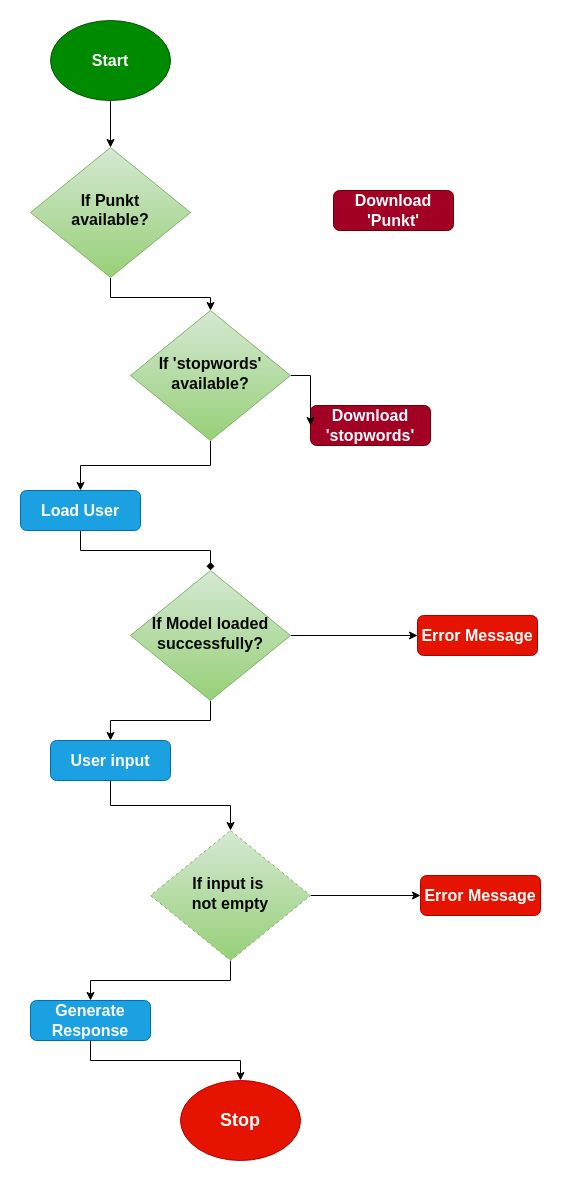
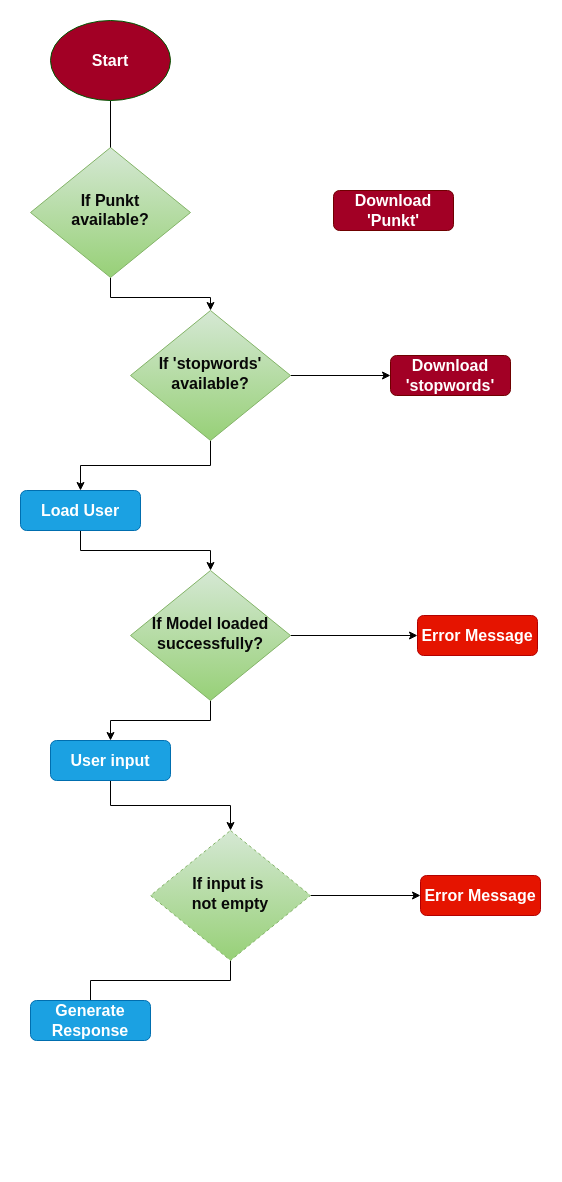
- <mxCell id="23" value="&lt;font style=&quot;font-size: 16px;&quot;&gt;&lt;span&gt;Start&lt;/span&gt;&lt;/font&gt;" style="ellipse;whiteSpace=wrap;html=1;fillColor=#008a00;strokeColor=#005700;fontColor=#ffffff;fontStyle=1" vertex="1" parent="1"><mxGeometry x="50" y="20" width="120" height="80" as="geometry" /></mxCell>
+ <mxCell id="23" value="&lt;font style=&quot;font-size: 16px;&quot;&gt;&lt;span&gt;Start&lt;/span&gt;&lt;/font&gt;" style="ellipse;whiteSpace=wrap;html=1;fillColor=#a20025;strokeColor=#005700;fontColor=#ffffff;fontStyle=1;" vertex="1" parent="1"><mxGeometry x="50" y="20" width="120" height="80" as="geometry" /></mxCell>
- <mxCell id="22" style="edgeStyle=orthogonalEdgeStyle;rounded=0;orthogonalLoop=1;jettySize=auto;html=1;exitX=0.5;exitY=1;exitDx=0;exitDy=0;entryX=0.5;entryY=0;entryDx=0;entryDy=0;strokeColor=#000000;fontStyle=1" edge="1" parent="1" source="23" target="3"><mxGeometry relative="1" as="geometry" /></mxCell>
+ <mxCell id="22" style="edgeStyle=orthogonalEdgeStyle;rounded=0;orthogonalLoop=1;jettySize=auto;html=1;exitX=0.5;exitY=1;exitDx=0;exitDy=0;entryX=0.5;entryY=0;entryDx=0;entryDy=0;strokeColor=#000000;fontStyle=1;endArrow=none;" edge="1" parent="1" source="23" target="3"><mxGeometry relative="1" as="geometry" /></mxCell>
- <mxCell id="7" value="&lt;span style=&quot;text-align: left;&quot;&gt;&lt;font style=&quot;font-size: 16px;&quot;&gt;Download 'stopwords'&lt;/font&gt;&lt;/span&gt;" style="rounded=1;whiteSpace=wrap;html=1;fontSize=12;glass=0;strokeWidth=1;shadow=0;fillColor=#a20025;strokeColor=#6F0000;fontColor=#ffffff;fontStyle=1" vertex="1" parent="1"><mxGeometry x="310" y="405" width="120" height="40" as="geometry" /></mxCell>
+ <mxCell id="7" value="&lt;span style=&quot;text-align: left;&quot;&gt;&lt;font style=&quot;font-size: 16px;&quot;&gt;Download 'stopwords'&lt;/font&gt;&lt;/span&gt;" style="rounded=1;whiteSpace=wrap;html=1;fontSize=12;glass=0;strokeWidth=1;shadow=0;fillColor=#a20025;strokeColor=#6F0000;fontColor=#ffffff;fontStyle=1" vertex="1" parent="1"><mxGeometry x="390" y="355" width="120" height="40" as="geometry" /></mxCell>
- <mxCell id="5" style="edgeStyle=orthogonalEdgeStyle;rounded=0;orthogonalLoop=1;jettySize=auto;html=1;exitX=0.5;exitY=1;exitDx=0;exitDy=0;entryX=0.5;entryY=0;entryDx=0;entryDy=0;strokeColor=#000000;fontStyle=1;endArrow=diamond;" edge="1" parent="1" source="6" target="15"><mxGeometry relative="1" as="geometry" /></mxCell>
+ <mxCell id="5" style="edgeStyle=orthogonalEdgeStyle;rounded=0;orthogonalLoop=1;jettySize=auto;html=1;exitX=0.5;exitY=1;exitDx=0;exitDy=0;entryX=0.5;entryY=0;entryDx=0;entryDy=0;strokeColor=#000000;fontStyle=1" edge="1" parent="1" source="6" target="15"><mxGeometry relative="1" as="geometry" /></mxCell>
- <mxCell id="17" style="edgeStyle=orthogonalEdgeStyle;rounded=0;orthogonalLoop=1;jettySize=auto;html=1;exitX=0.5;exitY=1;exitDx=0;exitDy=0;entryX=0.5;entryY=0;entryDx=0;entryDy=0;strokeColor=#000000;fontStyle=1" edge="1" parent="1" source="19" target="21"><mxGeometry relative="1" as="geometry" /></mxCell>
+ <mxCell id="17" style="edgeStyle=orthogonalEdgeStyle;rounded=0;orthogonalLoop=1;jettySize=auto;html=1;exitX=0.5;exitY=1;exitDx=0;exitDy=0;entryX=0.5;entryY=0;entryDx=0;entryDy=0;strokeColor=#000000;fontStyle=1;endArrow=none;" edge="1" parent="1" source="19" target="21"><mxGeometry relative="1" as="geometry" /></mxCell>
- <mxCell id="20" style="edgeStyle=orthogonalEdgeStyle;rounded=0;orthogonalLoop=1;jettySize=auto;html=1;exitX=0.5;exitY=1;exitDx=0;exitDy=0;entryX=0.5;entryY=0;entryDx=0;entryDy=0;strokeColor=#000000;fontStyle=1" edge="1" parent="1" source="21" target="25"><mxGeometry relative="1" as="geometry" /></mxCell>
- <mxCell id="25" value="&lt;font style=&quot;font-size: 18px;&quot;&gt;&lt;span&gt;Stop&lt;/span&gt;&lt;/font&gt;" style="ellipse;whiteSpace=wrap;html=1;fillColor=#e51400;fontColor=#ffffff;strokeColor=#B20000;fontStyle=1" vertex="1" parent="1"><mxGeometry x="180" y="1080" width="120" height="80" as="geometry" /></mxCell>
